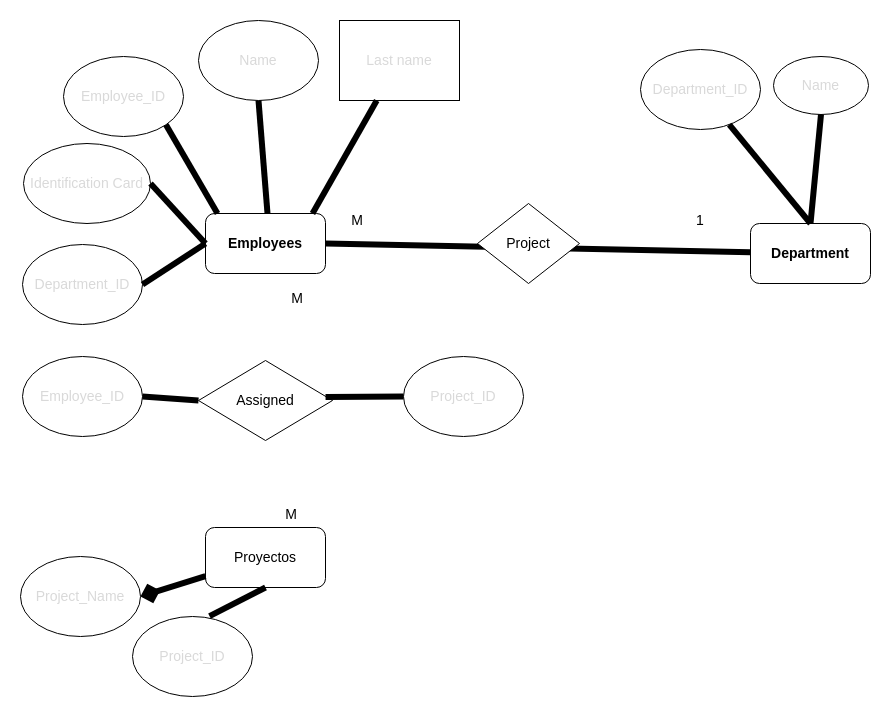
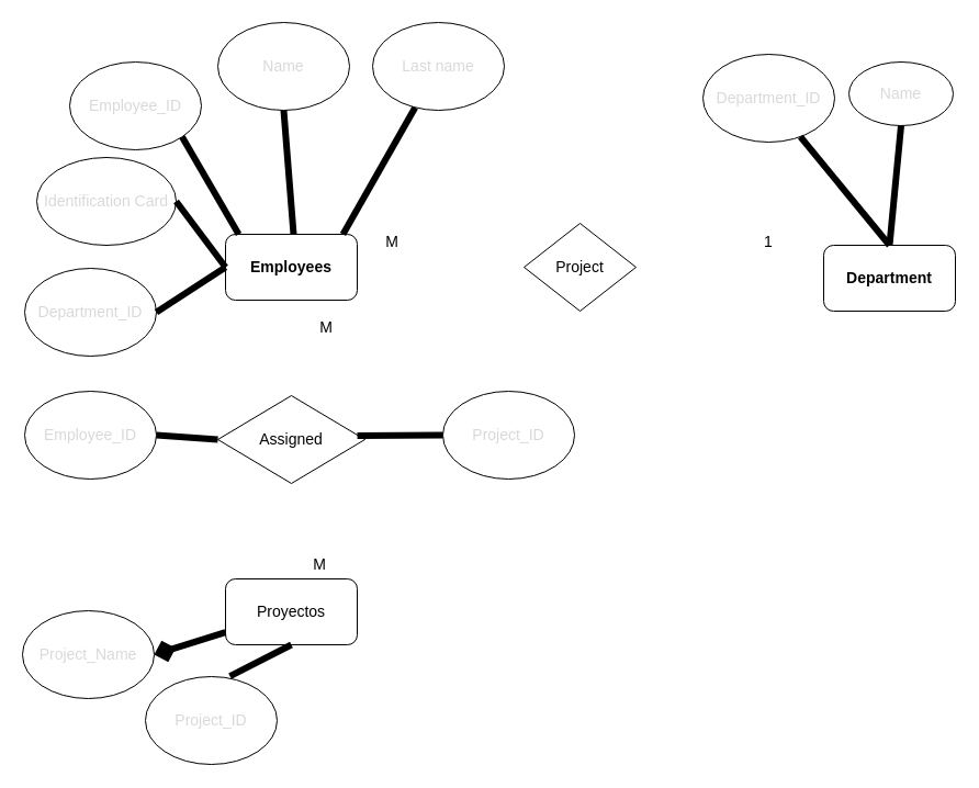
- <mxCell id="14" value="&lt;font color=&quot;#d9d9d9&quot;&gt;Last name&lt;/font&gt;" style="whiteSpace=wrap;html=1;fontSize=14;fontColor=#000000;rounded=0;" parent="1" vertex="1"><mxGeometry x="339" y="20" width="120" height="80" as="geometry" /></mxCell>
+ <mxCell id="14" value="&lt;font color=&quot;#d9d9d9&quot;&gt;Last name&lt;/font&gt;" style="ellipse;whiteSpace=wrap;html=1;fontSize=14;fontColor=#000000;" parent="1" vertex="1"><mxGeometry x="339" y="20" width="120" height="80" as="geometry" /></mxCell>
- <mxCell id="15" value="&lt;font color=&quot;#d9d9d9&quot;&gt;Identification Card&lt;/font&gt;" style="ellipse;whiteSpace=wrap;html=1;fontSize=14;fontColor=#000000;" parent="1" vertex="1"><mxGeometry x="23" y="143" width="127" height="80" as="geometry" /></mxCell>
+ <mxCell id="15" value="&lt;font color=&quot;#d9d9d9&quot;&gt;Identification Card&lt;/font&gt;" style="ellipse;whiteSpace=wrap;html=1;fontSize=14;fontColor=#000000;" parent="1" vertex="1"><mxGeometry x="33" y="143" width="127" height="80" as="geometry" /></mxCell>
- <mxCell id="5" value="" style="endArrow=none;html=1;fontSize=14;exitX=1;exitY=0.5;exitDx=0;exitDy=0;strokeColor=default;jumpSize=17;strokeWidth=6;" parent="1" source="2" target="3" edge="1"><mxGeometry width="50" height="50" relative="1" as="geometry"><mxPoint x="636" y="344" as="sourcePoint" /><mxPoint x="686" y="294" as="targetPoint" /></mxGeometry></mxCell>
